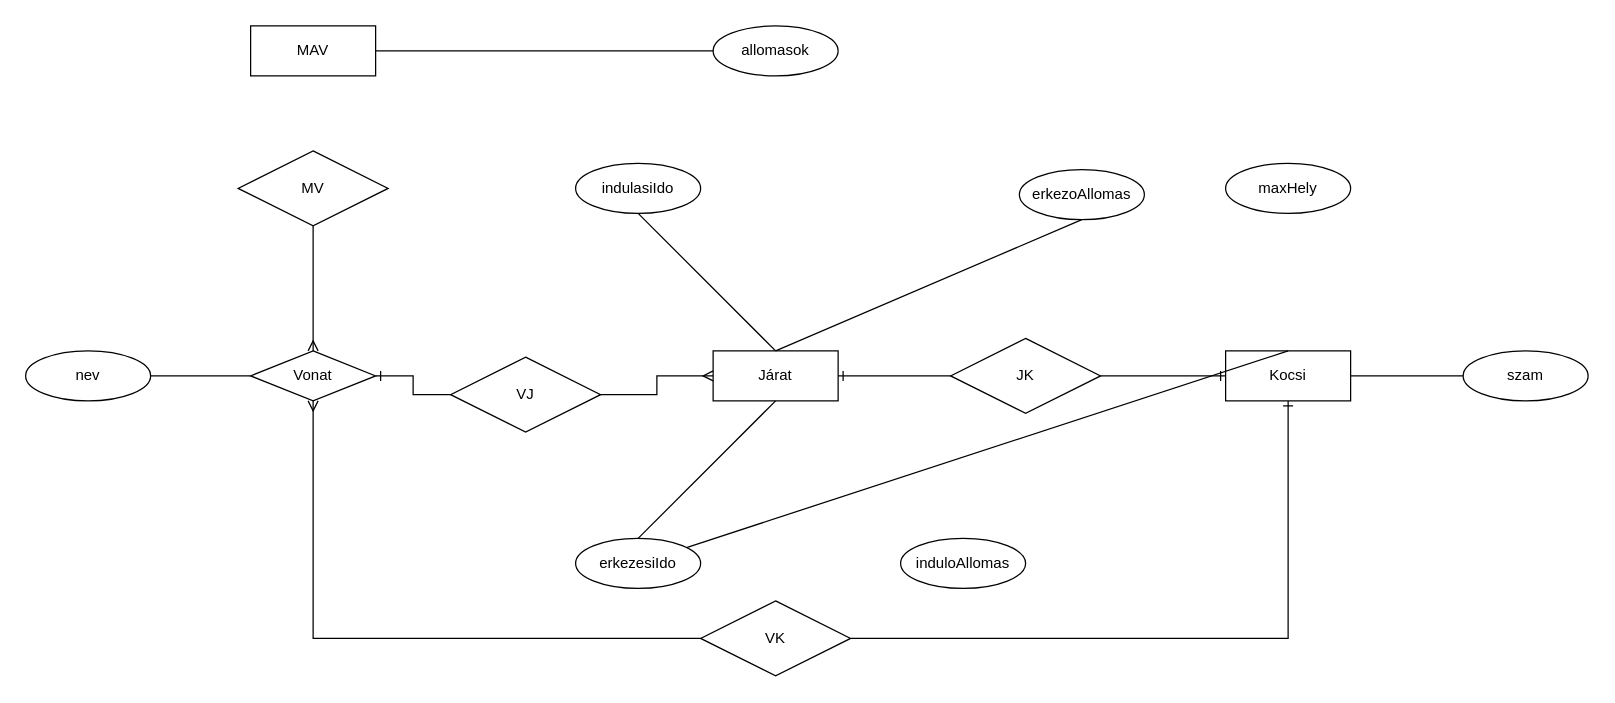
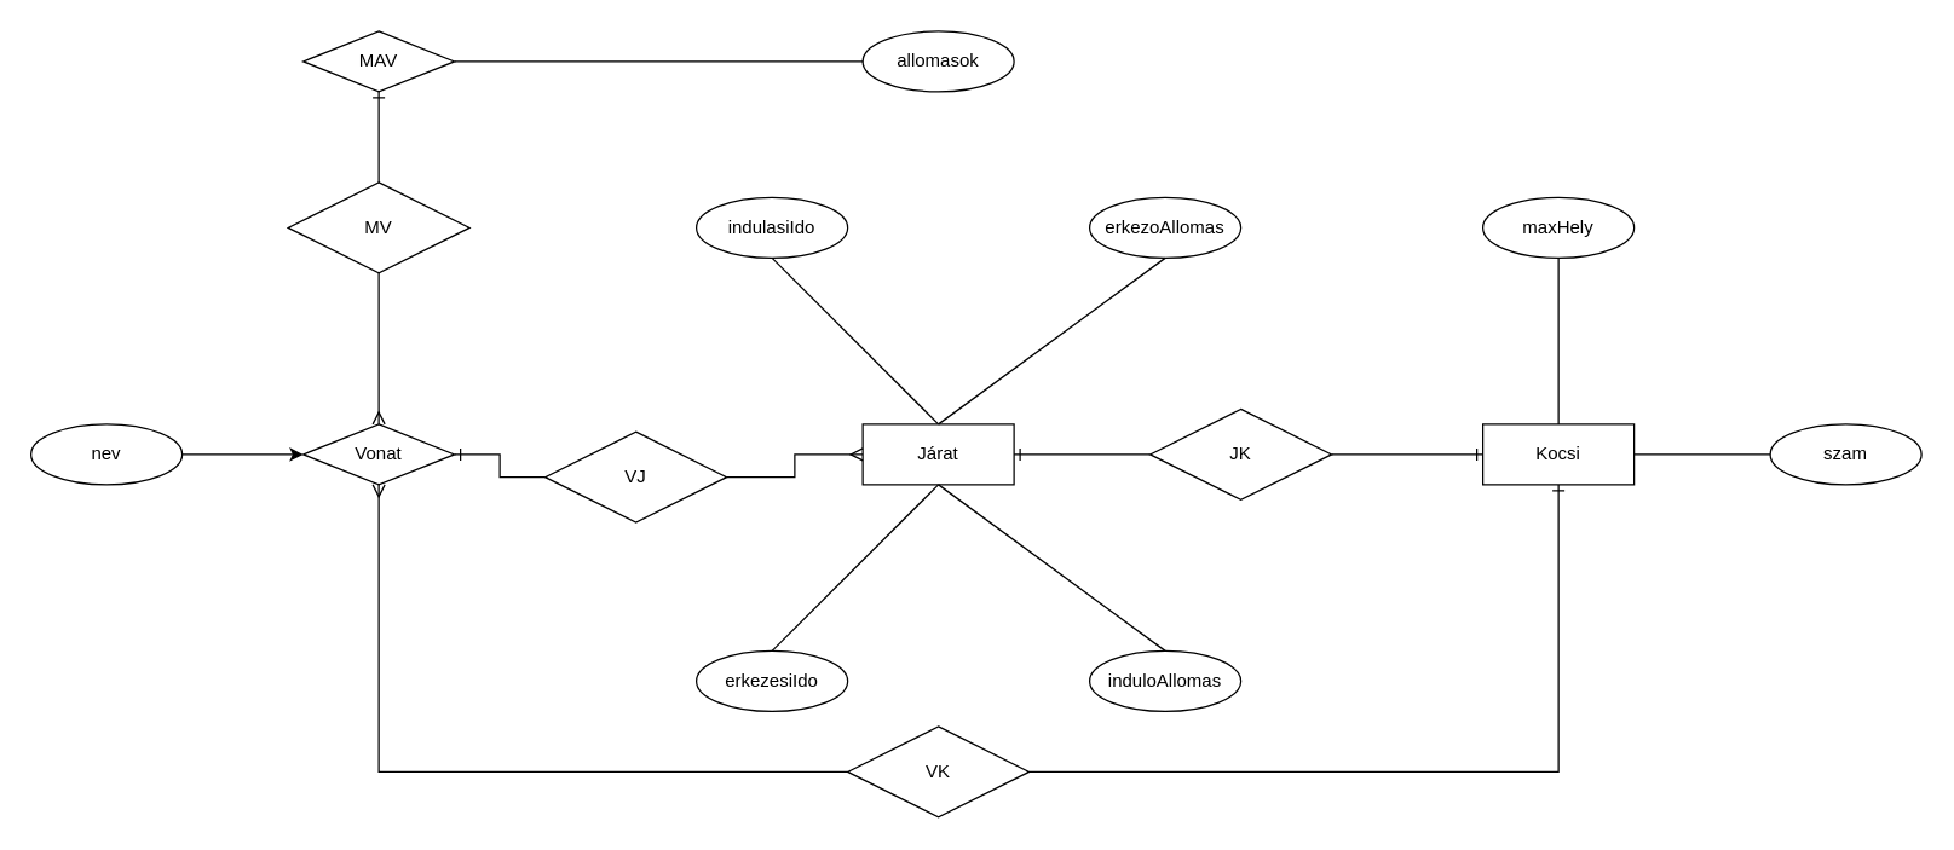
- <mxCell id="2" value="MAV" style="whiteSpace=wrap;html=1;align=center;" parent="1" vertex="1"><mxGeometry x="200" y="20" width="100" height="40" as="geometry" /></mxCell>
+ <mxCell id="2" value="MAV" style="rhombus;whiteSpace=wrap;html=1;align=center;" parent="1" vertex="1"><mxGeometry x="200" y="20" width="100" height="40" as="geometry" /></mxCell>
+ <mxCell id="32" value="" style="edgeStyle=orthogonalEdgeStyle;fontSize=12;html=1;endArrow=ERone;endFill=1;rounded=0;exitX=0.5;exitY=0;exitDx=0;exitDy=0;entryX=0.5;entryY=1;entryDx=0;entryDy=0;" parent="1" source="31" target="2" edge="1"><mxGeometry width="100" height="100" relative="1" as="geometry"><mxPoint x="650" y="360" as="sourcePoint" /><mxPoint x="750" y="260" as="targetPoint" /><Array as="points"><mxPoint x="250" y="70" /><mxPoint x="250" y="70" /></Array></mxGeometry></mxCell>
- <mxCell id="10" value="erkezoAllomas" style="ellipse;whiteSpace=wrap;html=1;align=center;" parent="1" vertex="1"><mxGeometry x="815" y="135" width="100" height="40" as="geometry" /></mxCell>
+ <mxCell id="10" value="erkezoAllomas" style="ellipse;whiteSpace=wrap;html=1;align=center;" parent="1" vertex="1"><mxGeometry x="720" y="130" width="100" height="40" as="geometry" /></mxCell>
- <mxCell id="9" value="" style="endArrow=none;html=1;rounded=0;exitX=1;exitY=0.5;exitDx=0;exitDy=0;entryX=0;entryY=0.5;entryDx=0;entryDy=0;" parent="1" source="8" target="4" edge="1"><mxGeometry relative="1" as="geometry"><mxPoint x="620" y="110" as="sourcePoint" /><mxPoint x="780" y="110" as="targetPoint" /></mxGeometry></mxCell>
+ <mxCell id="9" value="" style="endArrow=classic;html=1;rounded=0;exitX=1;exitY=0.5;exitDx=0;exitDy=0;entryX=0;entryY=0.5;entryDx=0;entryDy=0;" parent="1" source="8" target="4" edge="1"><mxGeometry relative="1" as="geometry"><mxPoint x="620" y="110" as="sourcePoint" /><mxPoint x="780" y="110" as="targetPoint" /></mxGeometry></mxCell>
- <mxCell id="21" value="" style="endArrow=none;html=1;rounded=0;exitX=0.5;exitY=0;exitDx=0;exitDy=0;" parent="1" source="3" target="12" edge="1"><mxGeometry relative="1" as="geometry"><mxPoint x="620" y="310" as="sourcePoint" /><mxPoint x="780" y="310" as="targetPoint" /></mxGeometry></mxCell>
+ <mxCell id="21" value="" style="endArrow=none;html=1;rounded=0;entryX=0.5;entryY=1;entryDx=0;entryDy=0;exitX=0.5;exitY=0;exitDx=0;exitDy=0;" parent="1" source="3" target="18" edge="1"><mxGeometry relative="1" as="geometry"><mxPoint x="620" y="310" as="sourcePoint" /><mxPoint x="780" y="310" as="targetPoint" /></mxGeometry></mxCell>
+ <mxCell id="16" value="" style="endArrow=none;html=1;rounded=0;exitX=0.5;exitY=1;exitDx=0;exitDy=0;entryX=0.5;entryY=0;entryDx=0;entryDy=0;" parent="1" source="5" target="11" edge="1"><mxGeometry relative="1" as="geometry"><mxPoint x="620" y="310" as="sourcePoint" /><mxPoint x="780" y="310" as="targetPoint" /></mxGeometry></mxCell>
